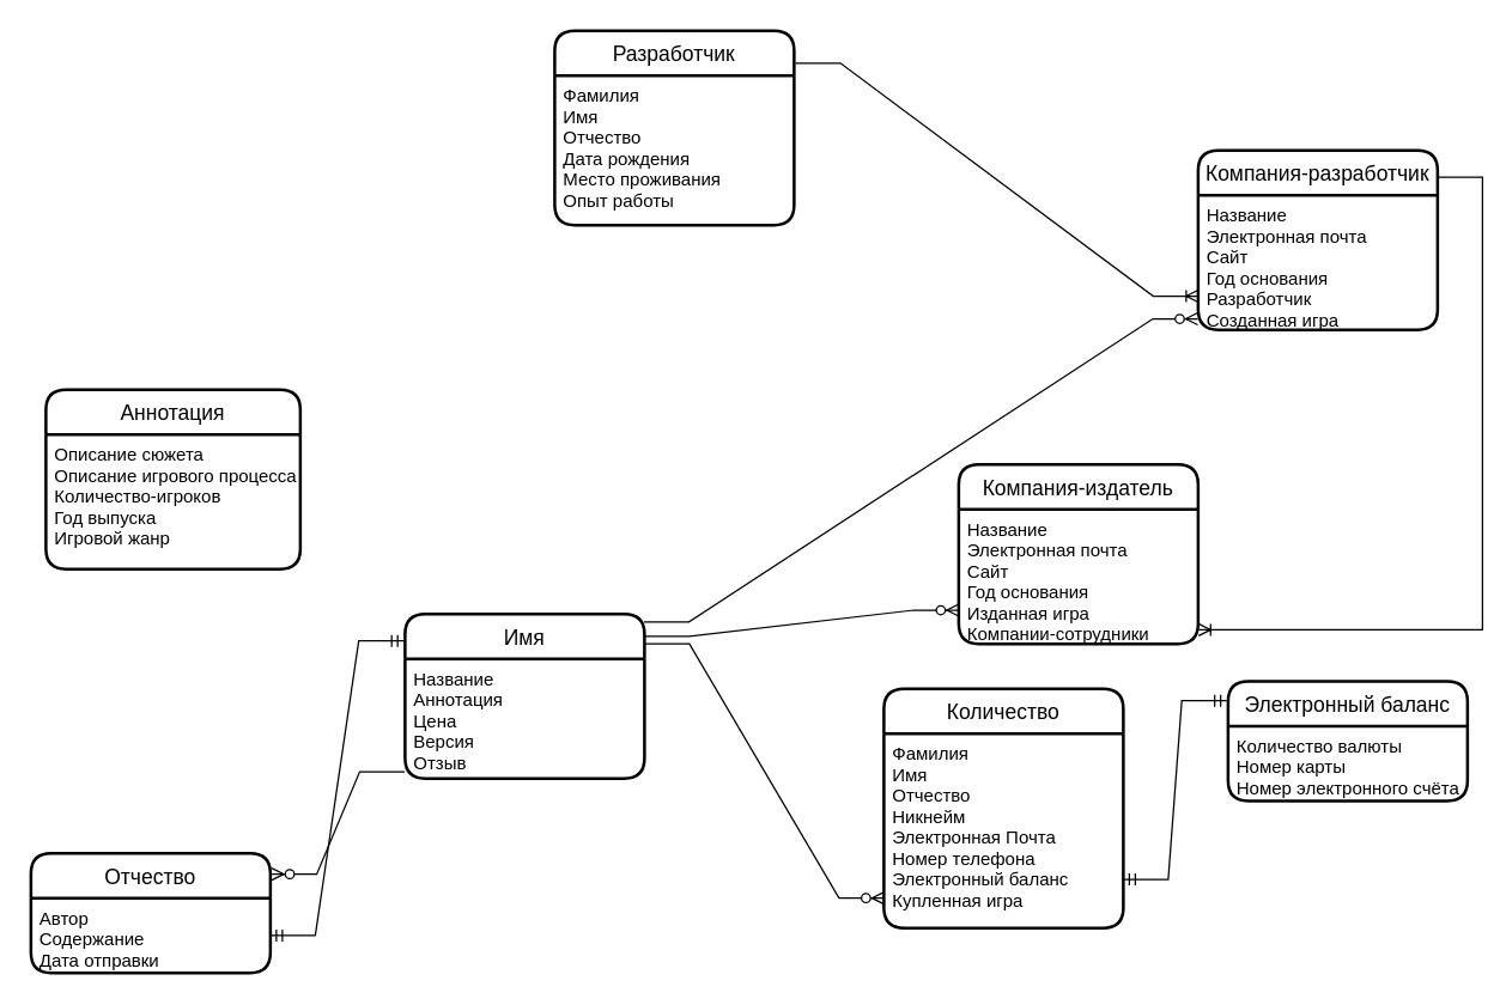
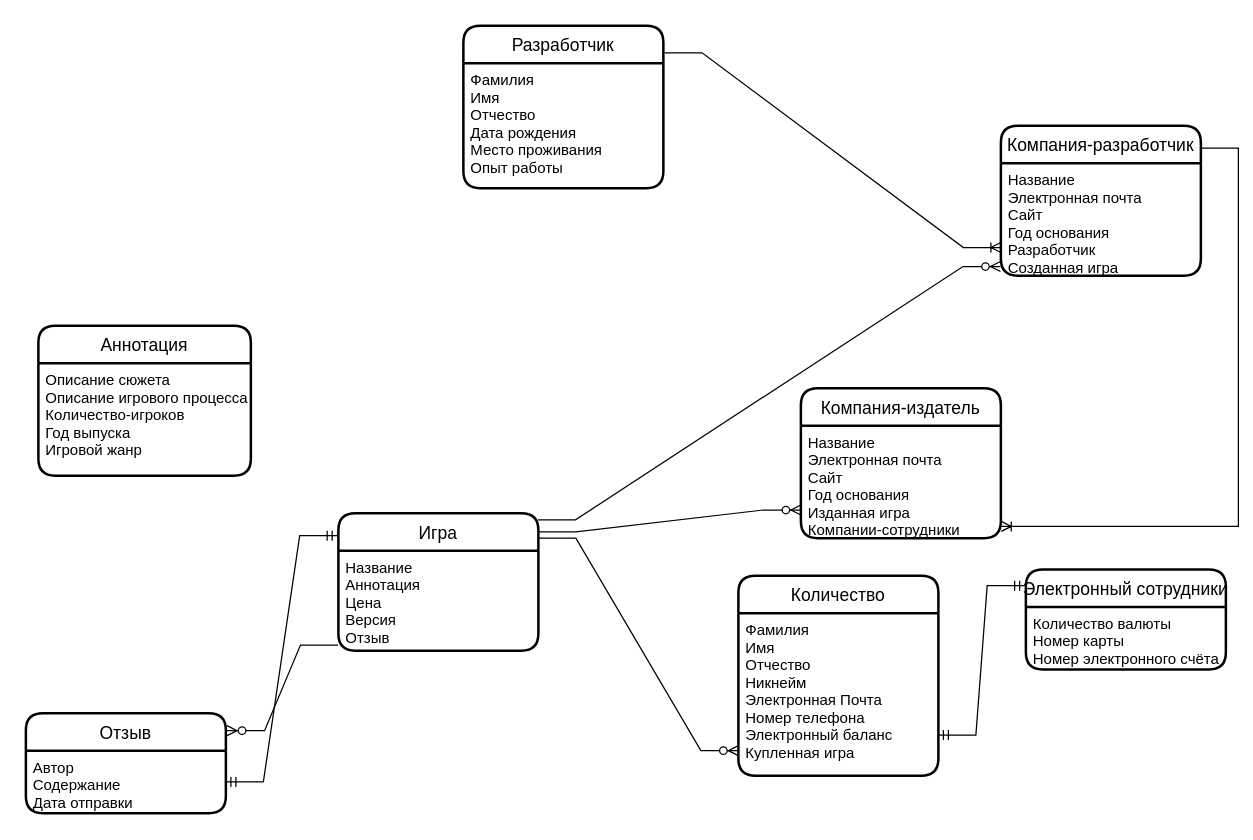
- <mxCell id="2" value="Имя" style="swimlane;childLayout=stackLayout;horizontal=1;startSize=30;horizontalStack=0;rounded=1;fontSize=14;fontStyle=0;strokeWidth=2;resizeParent=0;resizeLast=1;shadow=0;dashed=0;align=center;" parent="1" vertex="1"><mxGeometry x="270" y="410" width="160" height="110" as="geometry" /></mxCell>
+ <mxCell id="2" value="Игра" style="swimlane;childLayout=stackLayout;horizontal=1;startSize=30;horizontalStack=0;rounded=1;fontSize=14;fontStyle=0;strokeWidth=2;resizeParent=0;resizeLast=1;shadow=0;dashed=0;align=center;" parent="1" vertex="1"><mxGeometry x="270" y="410" width="160" height="110" as="geometry" /></mxCell>
- <mxCell id="17" value="Электронный баланс" style="swimlane;childLayout=stackLayout;horizontal=1;startSize=30;horizontalStack=0;rounded=1;fontSize=14;fontStyle=0;strokeWidth=2;resizeParent=0;resizeLast=1;shadow=0;dashed=0;align=center;" vertex="1" parent="1"><mxGeometry x="820" y="455" width="160" height="80" as="geometry" /></mxCell>
+ <mxCell id="17" value="Электронный сотрудники" style="swimlane;childLayout=stackLayout;horizontal=1;startSize=30;horizontalStack=0;rounded=1;fontSize=14;fontStyle=0;strokeWidth=2;resizeParent=0;resizeLast=1;shadow=0;dashed=0;align=center;" vertex="1" parent="1"><mxGeometry x="820" y="455" width="160" height="80" as="geometry" /></mxCell>
- <mxCell id="10" value="Отчество" style="swimlane;childLayout=stackLayout;horizontal=1;startSize=30;horizontalStack=0;rounded=1;fontSize=14;fontStyle=0;strokeWidth=2;resizeParent=0;resizeLast=1;shadow=0;dashed=0;align=center;" vertex="1" parent="1"><mxGeometry x="20" y="570" width="160" height="80" as="geometry" /></mxCell>
+ <mxCell id="10" value="Отзыв" style="swimlane;childLayout=stackLayout;horizontal=1;startSize=30;horizontalStack=0;rounded=1;fontSize=14;fontStyle=0;strokeWidth=2;resizeParent=0;resizeLast=1;shadow=0;dashed=0;align=center;" vertex="1" parent="1"><mxGeometry x="20" y="570" width="160" height="80" as="geometry" /></mxCell>
